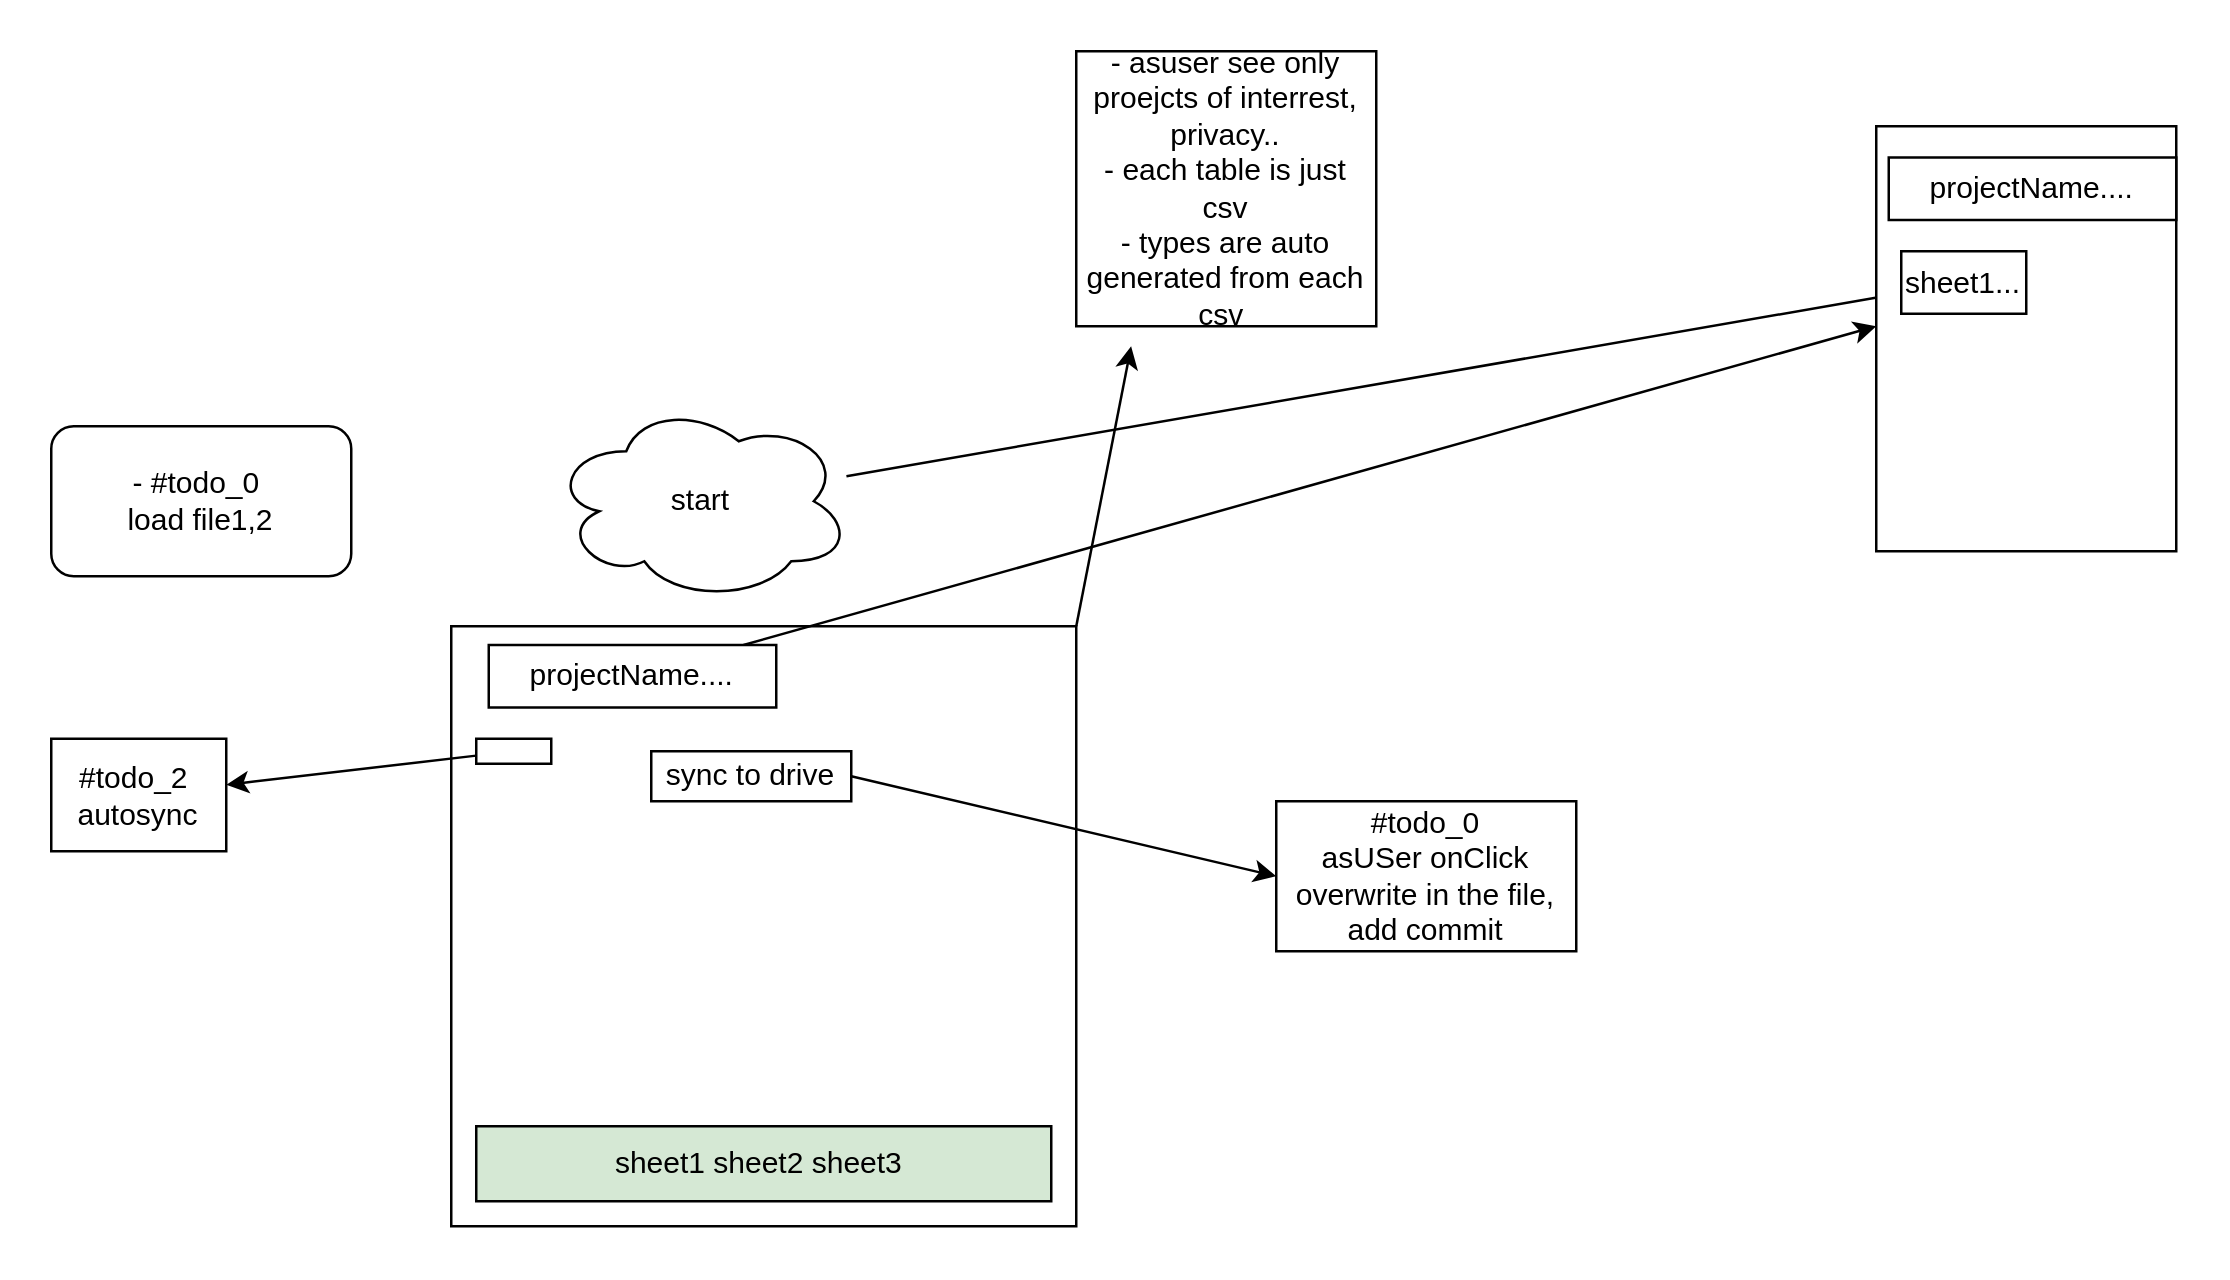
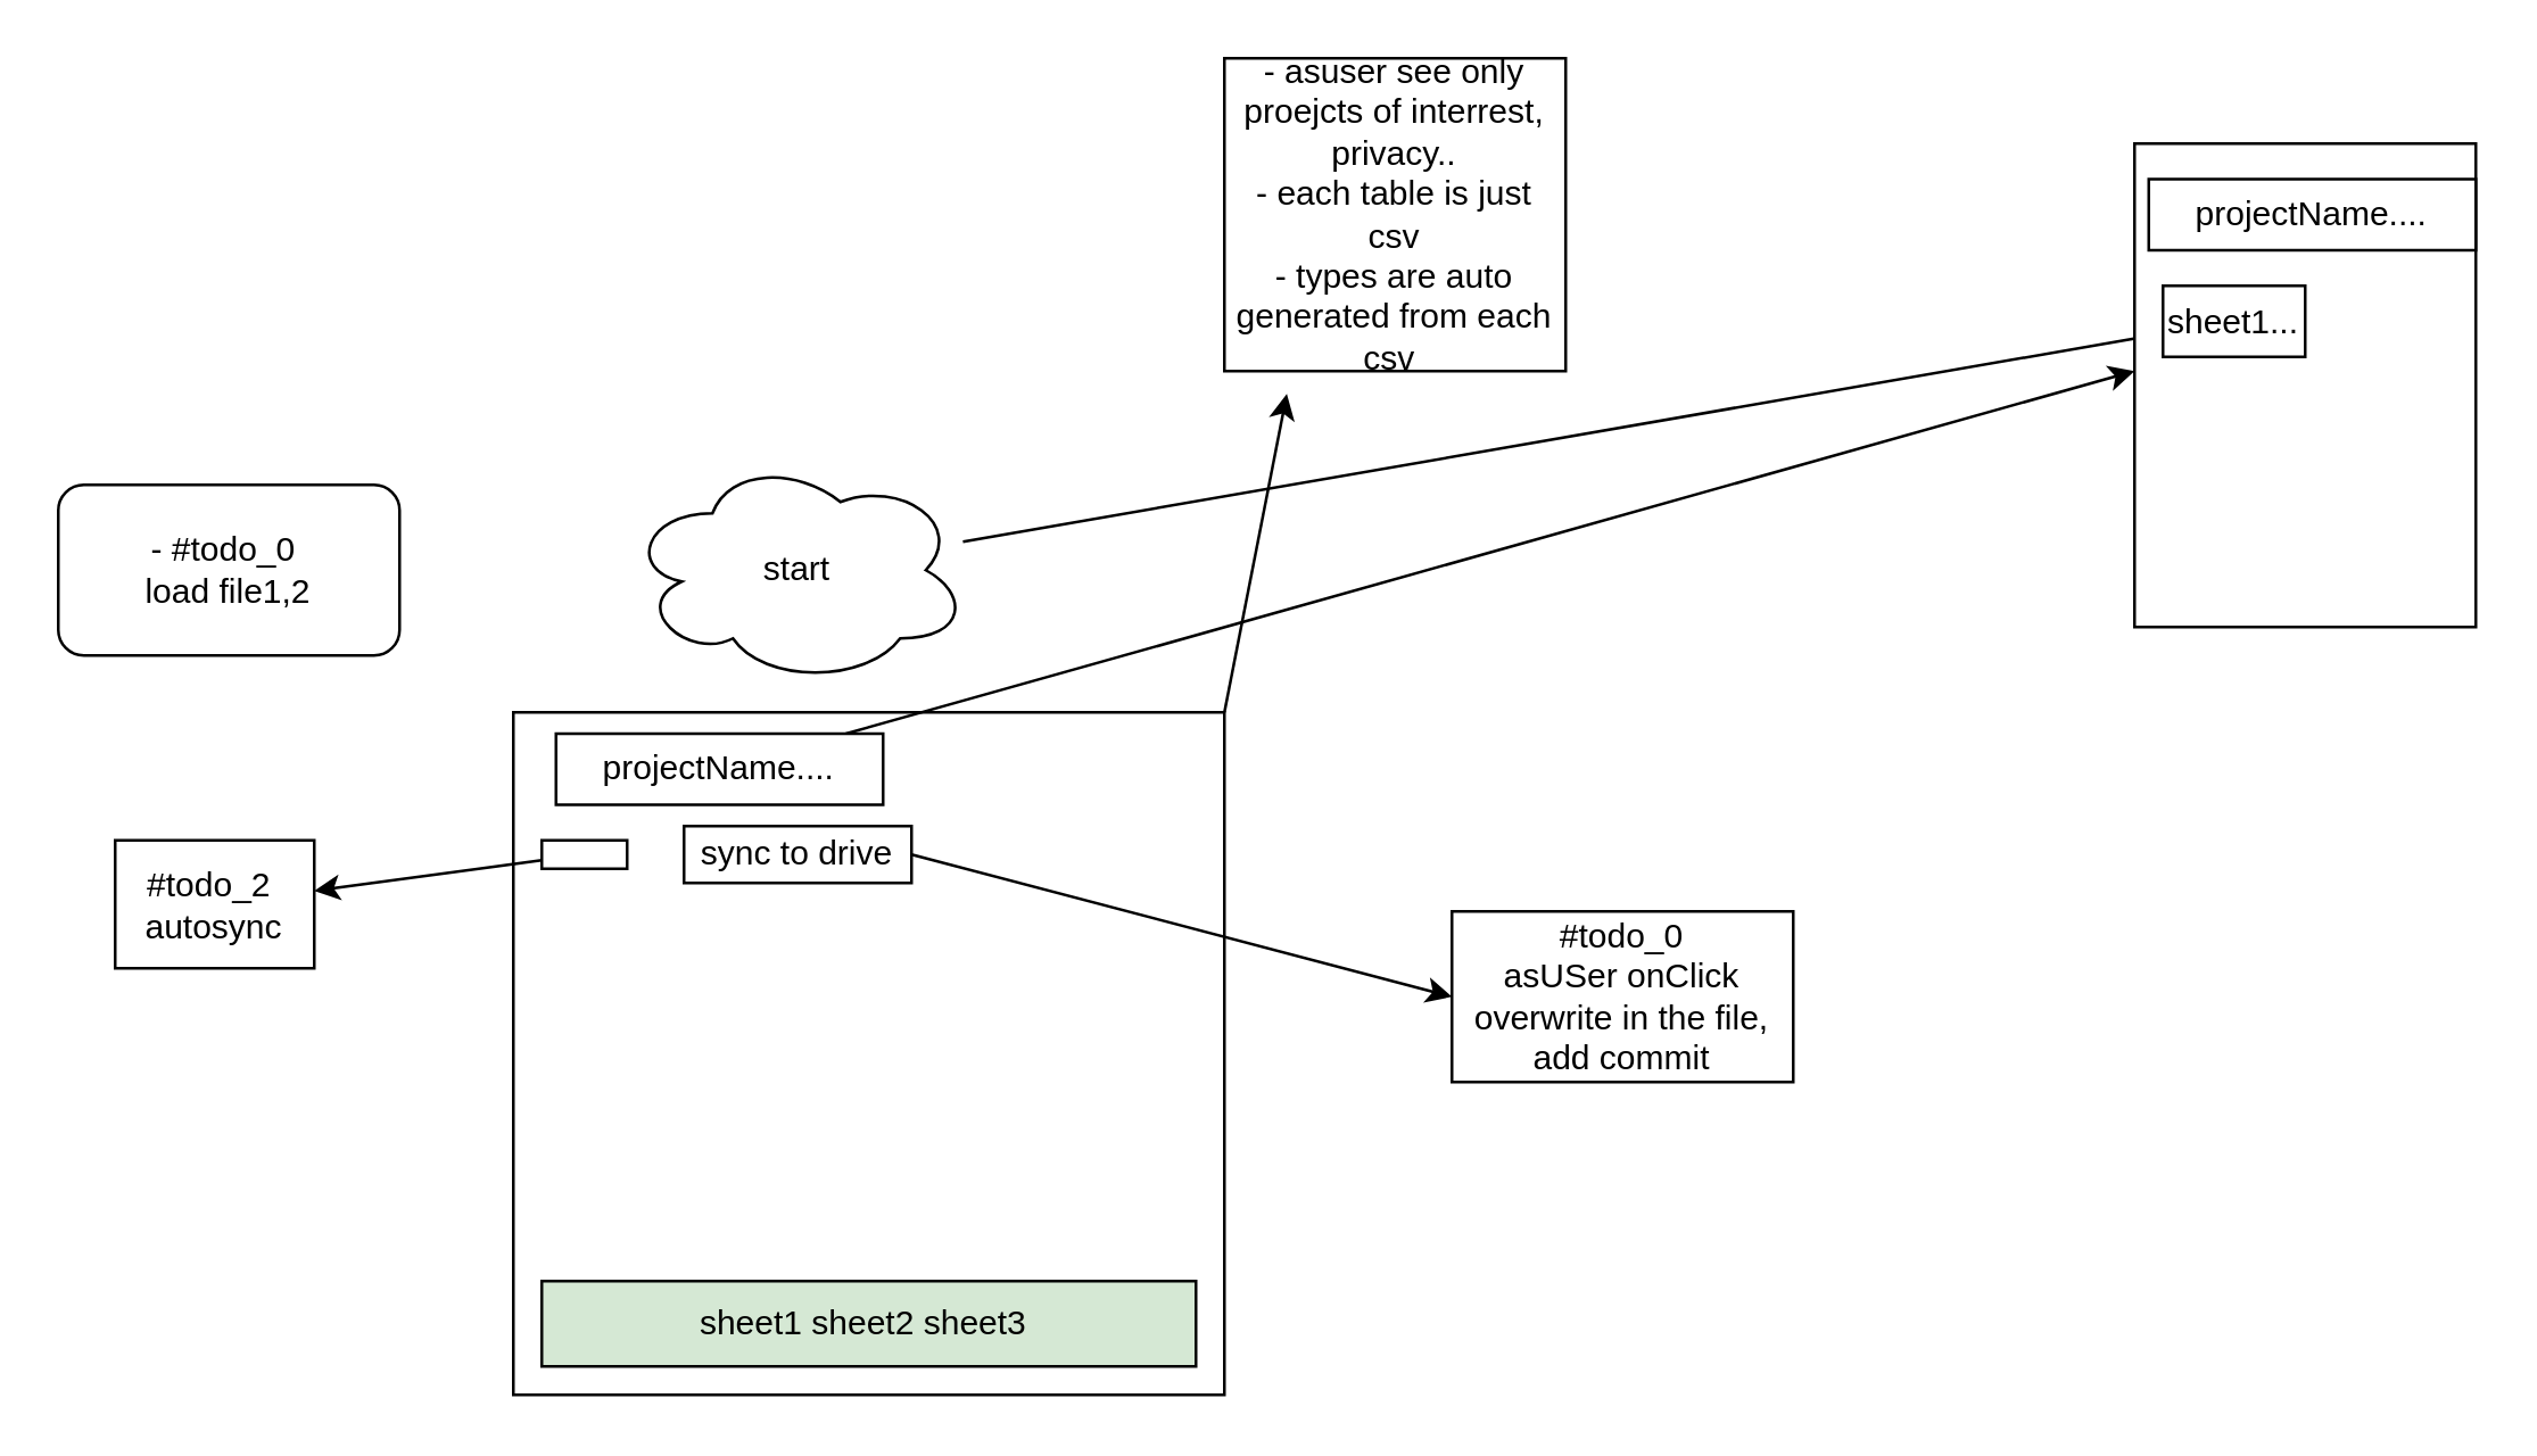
- <mxCell id="5" value="sync to drive" style="whiteSpace=wrap;html=1;" vertex="1" parent="1"><mxGeometry x="260" y="300" width="80" height="20" as="geometry" /></mxCell>
+ <mxCell id="5" value="sync to drive" style="whiteSpace=wrap;html=1;" vertex="1" parent="1"><mxGeometry x="240" y="290" width="80" height="20" as="geometry" /></mxCell>
- <mxCell id="13" value="#todo_2&amp;nbsp;&lt;br&gt;autosync" style="whiteSpace=wrap;html=1;" vertex="1" parent="1"><mxGeometry x="20" y="295" width="70" height="45" as="geometry" /></mxCell>
+ <mxCell id="13" value="#todo_2&amp;nbsp;&lt;br&gt;autosync" style="whiteSpace=wrap;html=1;" vertex="1" parent="1"><mxGeometry x="40" y="295" width="70" height="45" as="geometry" /></mxCell>
